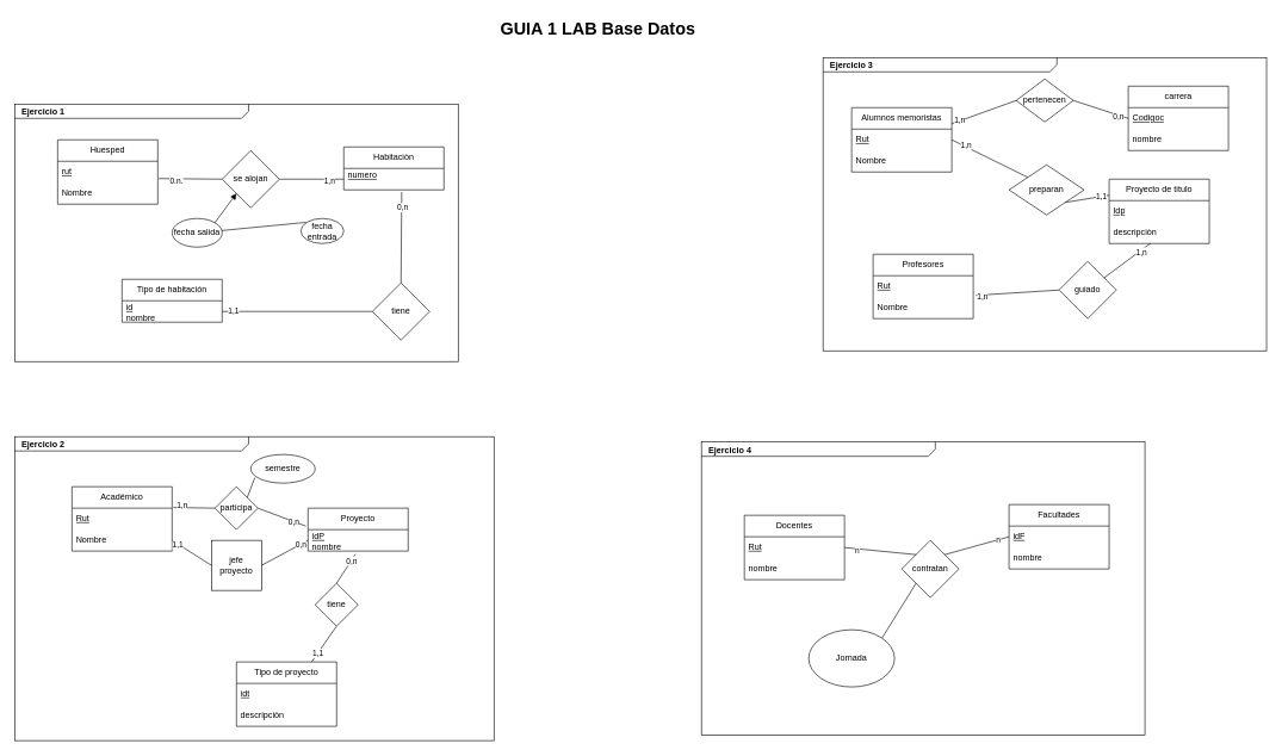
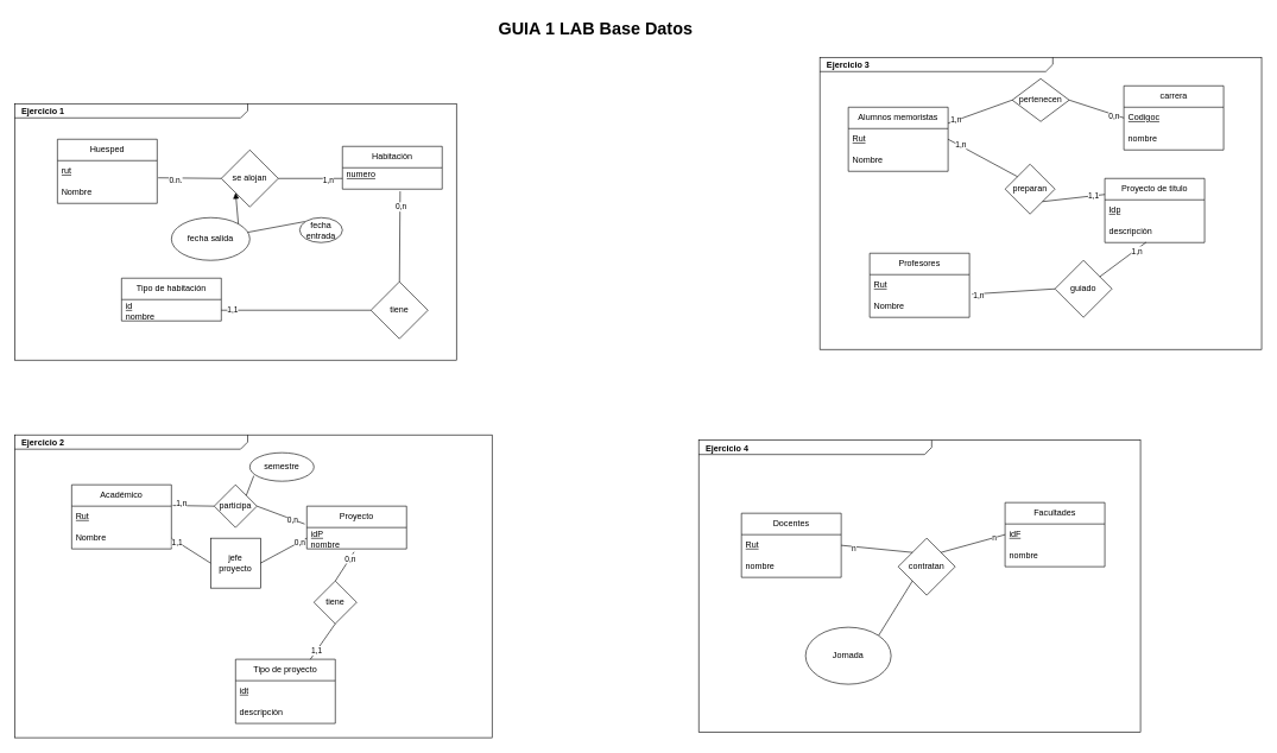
- <mxCell id="60" value="preparan" style="rhombus;whiteSpace=wrap;html=1;" vertex="1" parent="1"><mxGeometry x="1410" y="230" width="105" height="70" as="geometry" /></mxCell>
+ <mxCell id="60" value="preparan" style="rhombus;whiteSpace=wrap;html=1;" vertex="1" parent="1"><mxGeometry x="1410" y="230" width="70" height="70" as="geometry" /></mxCell>
- <mxCell id="24" value="fecha salida" style="ellipse;whiteSpace=wrap;html=1;" vertex="1" parent="1"><mxGeometry x="240" y="305" width="70" height="40" as="geometry" /></mxCell>
+ <mxCell id="24" value="fecha salida" style="ellipse;whiteSpace=wrap;html=1;" vertex="1" parent="1"><mxGeometry x="240" y="305" width="110" height="60" as="geometry" /></mxCell>
